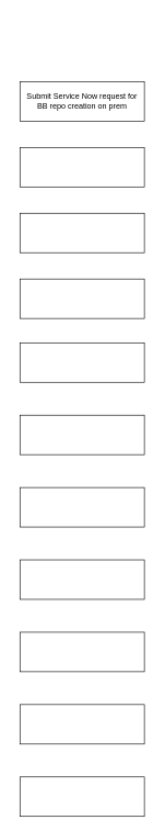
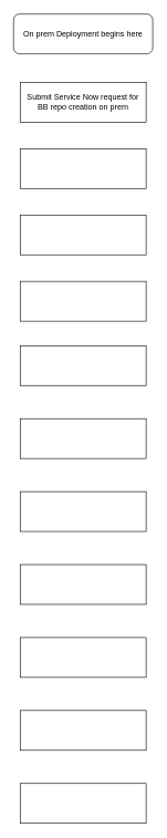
+ <mxCell id="2" value="On prem Deployment begins here" style="rounded=1;whiteSpace=wrap;html=1;" vertex="1" parent="1"><mxGeometry x="20" y="20" width="210" height="60" as="geometry" /></mxCell>
